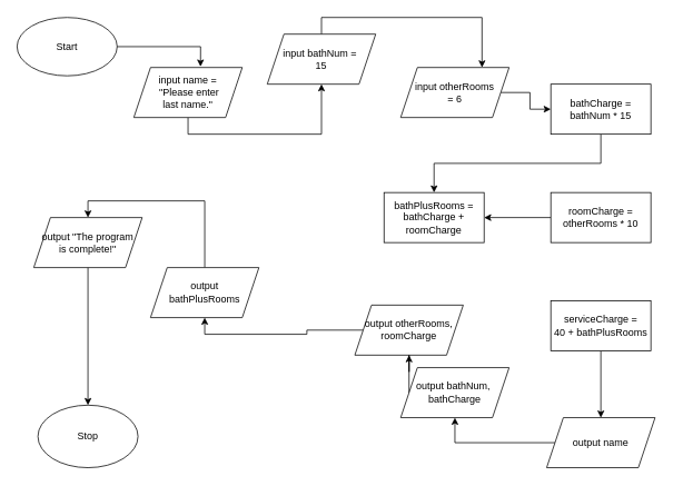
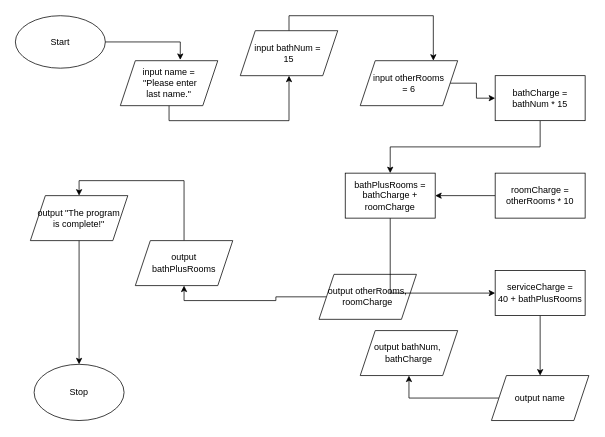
+ <mxCell id="22" style="edgeStyle=orthogonalEdgeStyle;rounded=0;orthogonalLoop=1;jettySize=auto;html=1;exitX=0.5;exitY=1;exitDx=0;exitDy=0;entryX=0;entryY=0.5;entryDx=0;entryDy=0;" edge="1" parent="1" source="23" target="15"><mxGeometry relative="1" as="geometry" /></mxCell>
- <mxCell id="18" style="edgeStyle=orthogonalEdgeStyle;rounded=0;orthogonalLoop=1;jettySize=auto;html=1;exitX=0;exitY=0.5;exitDx=0;exitDy=0;entryX=0.5;entryY=1;entryDx=0;entryDy=0;" edge="1" parent="1" source="19" target="21"><mxGeometry relative="1" as="geometry" /></mxCell>
